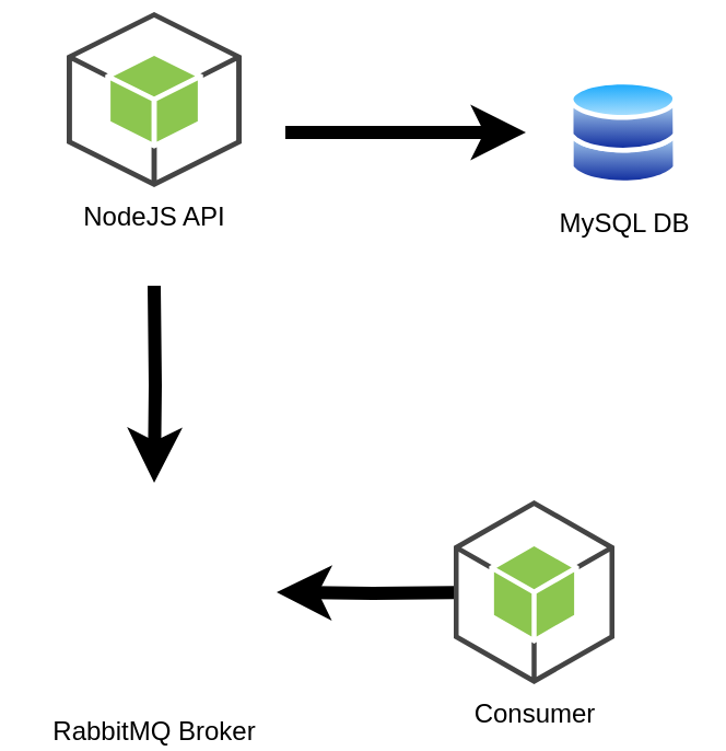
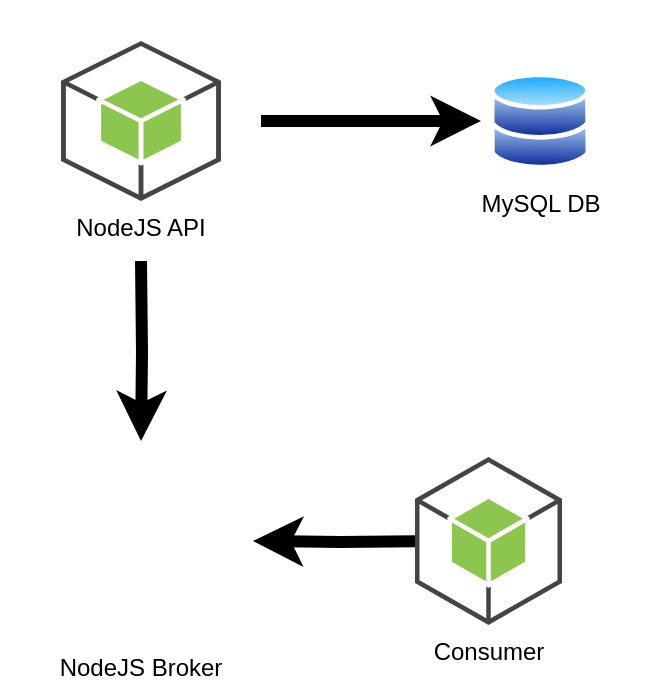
- <mxCell id="4" value="NodeJS API" style="html=1;image=img/lib/clip_art/computers/Server_Tower_128x128.png;outlineConnect=0;dashed=0;verticalLabelPosition=bottom;verticalAlign=top;shape=mxgraph.aws3.android;fillColor=#8CC64F;gradientColor=none;" vertex="1" parent="1"><mxGeometry x="30" y="5" width="80" height="80" as="geometry" /></mxCell>
+ <mxCell id="4" value="NodeJS API" style="html=1;image=img/lib/clip_art/computers/Server_Tower_128x128.png;outlineConnect=0;dashed=0;verticalLabelPosition=bottom;verticalAlign=top;shape=mxgraph.aws3.android;fillColor=#8CC64F;gradientColor=none;" vertex="1" parent="1"><mxGeometry x="30" y="20" width="80" height="80" as="geometry" /></mxCell>
- <mxCell id="5" value="&lt;div&gt;MySQL DB&lt;/div&gt;" style="image;aspect=fixed;perimeter=ellipsePerimeter;html=1;align=center;shadow=0;dashed=0;spacingTop=3;image=img/lib/active_directory/databases.svg;" vertex="1" parent="1"><mxGeometry x="260" y="36" width="50" height="49" as="geometry" /></mxCell>
+ <mxCell id="5" value="&lt;div&gt;MySQL DB&lt;/div&gt;" style="image;aspect=fixed;perimeter=ellipsePerimeter;html=1;align=center;shadow=0;dashed=0;spacingTop=3;image=img/lib/active_directory/databases.svg;" vertex="1" parent="1"><mxGeometry x="245" y="36" width="50" height="49" as="geometry" /></mxCell>
- <mxCell id="6" value="&lt;div&gt;RabbitMQ Broker&lt;/div&gt;" style="shape=image;html=1;verticalAlign=top;verticalLabelPosition=bottom;labelBackgroundColor=#ffffff;imageAspect=0;aspect=fixed;image=https://cdn4.iconfinder.com/data/icons/Easter_lin/png/128x128/Coelho.png" vertex="1" parent="1"><mxGeometry x="20" y="220" width="100" height="100" as="geometry" /></mxCell>
+ <mxCell id="6" value="&lt;div&gt;NodeJS Broker&lt;/div&gt;" style="shape=image;html=1;verticalAlign=top;verticalLabelPosition=bottom;labelBackgroundColor=#ffffff;imageAspect=0;aspect=fixed;image=https://cdn4.iconfinder.com/data/icons/Easter_lin/png/128x128/Coelho.png" vertex="1" parent="1"><mxGeometry x="20" y="220" width="100" height="100" as="geometry" /></mxCell>
